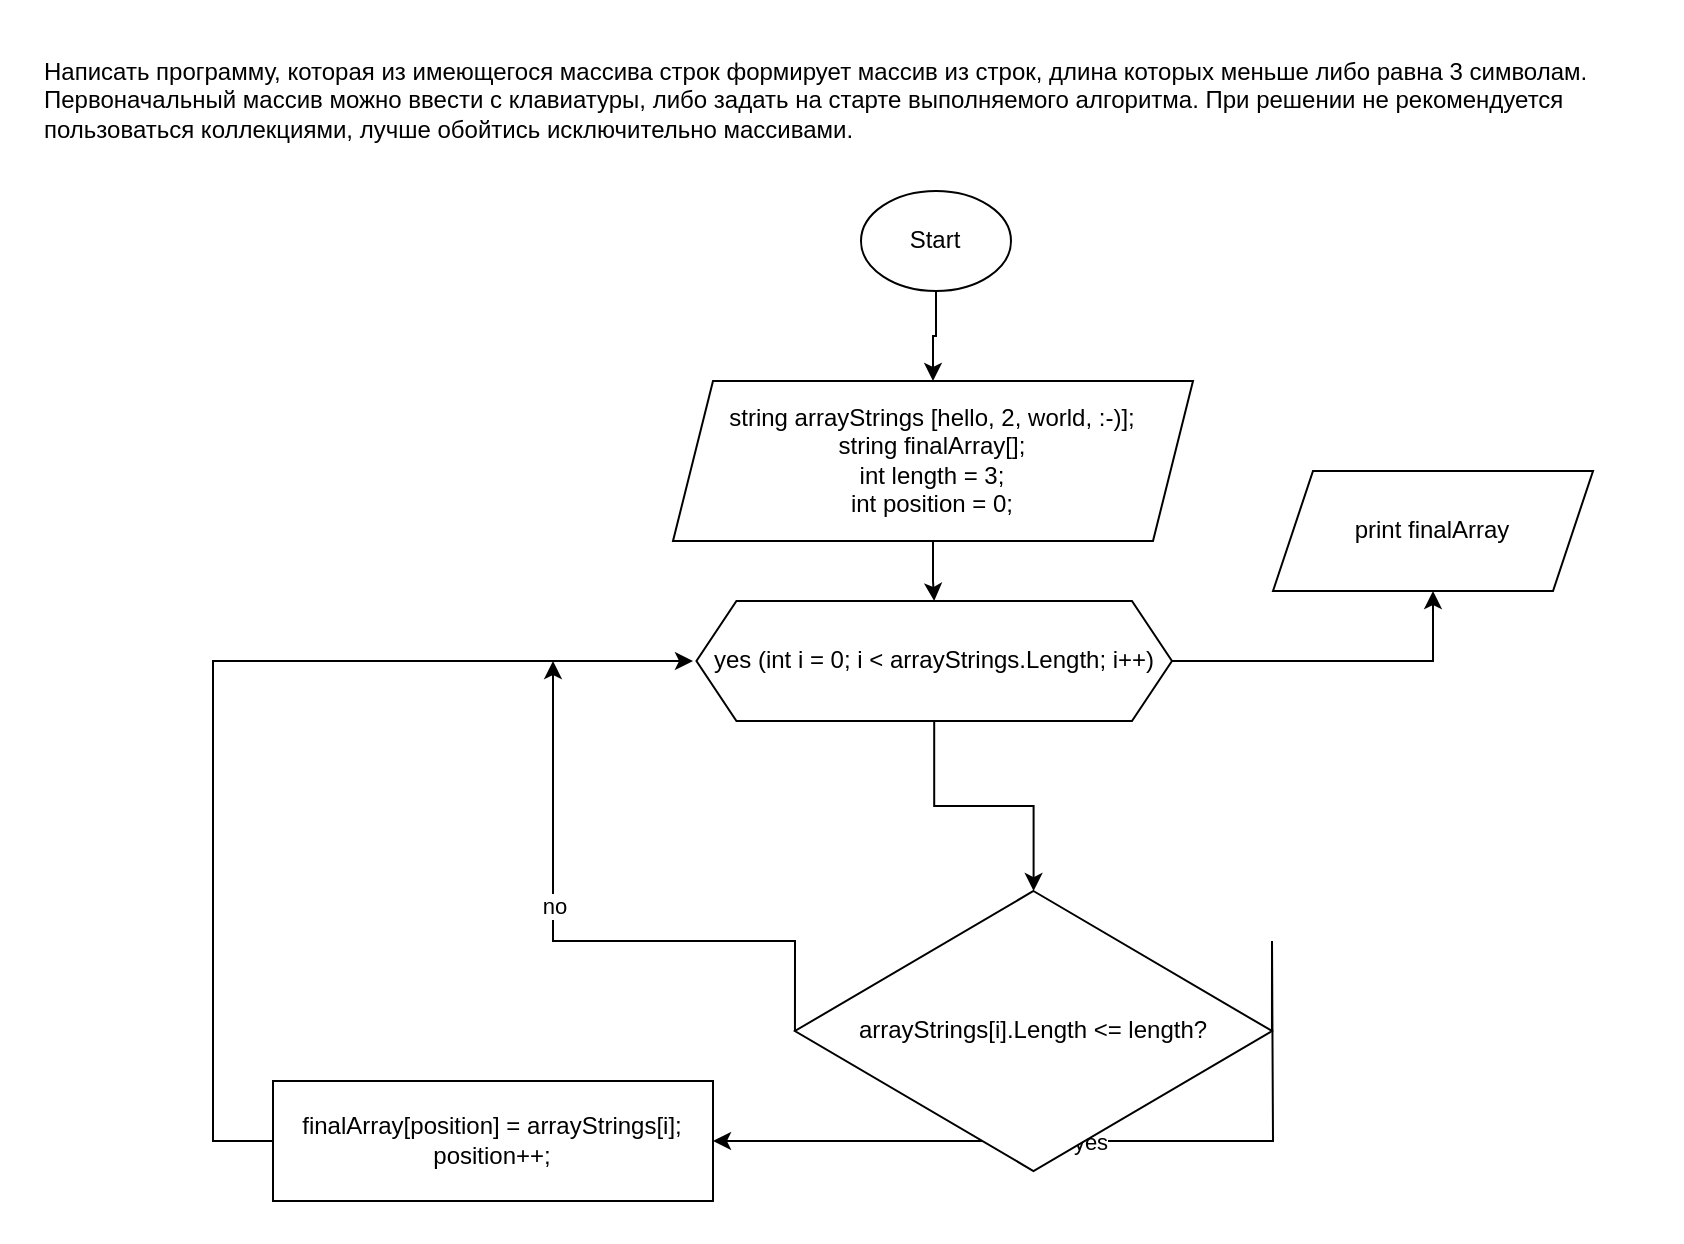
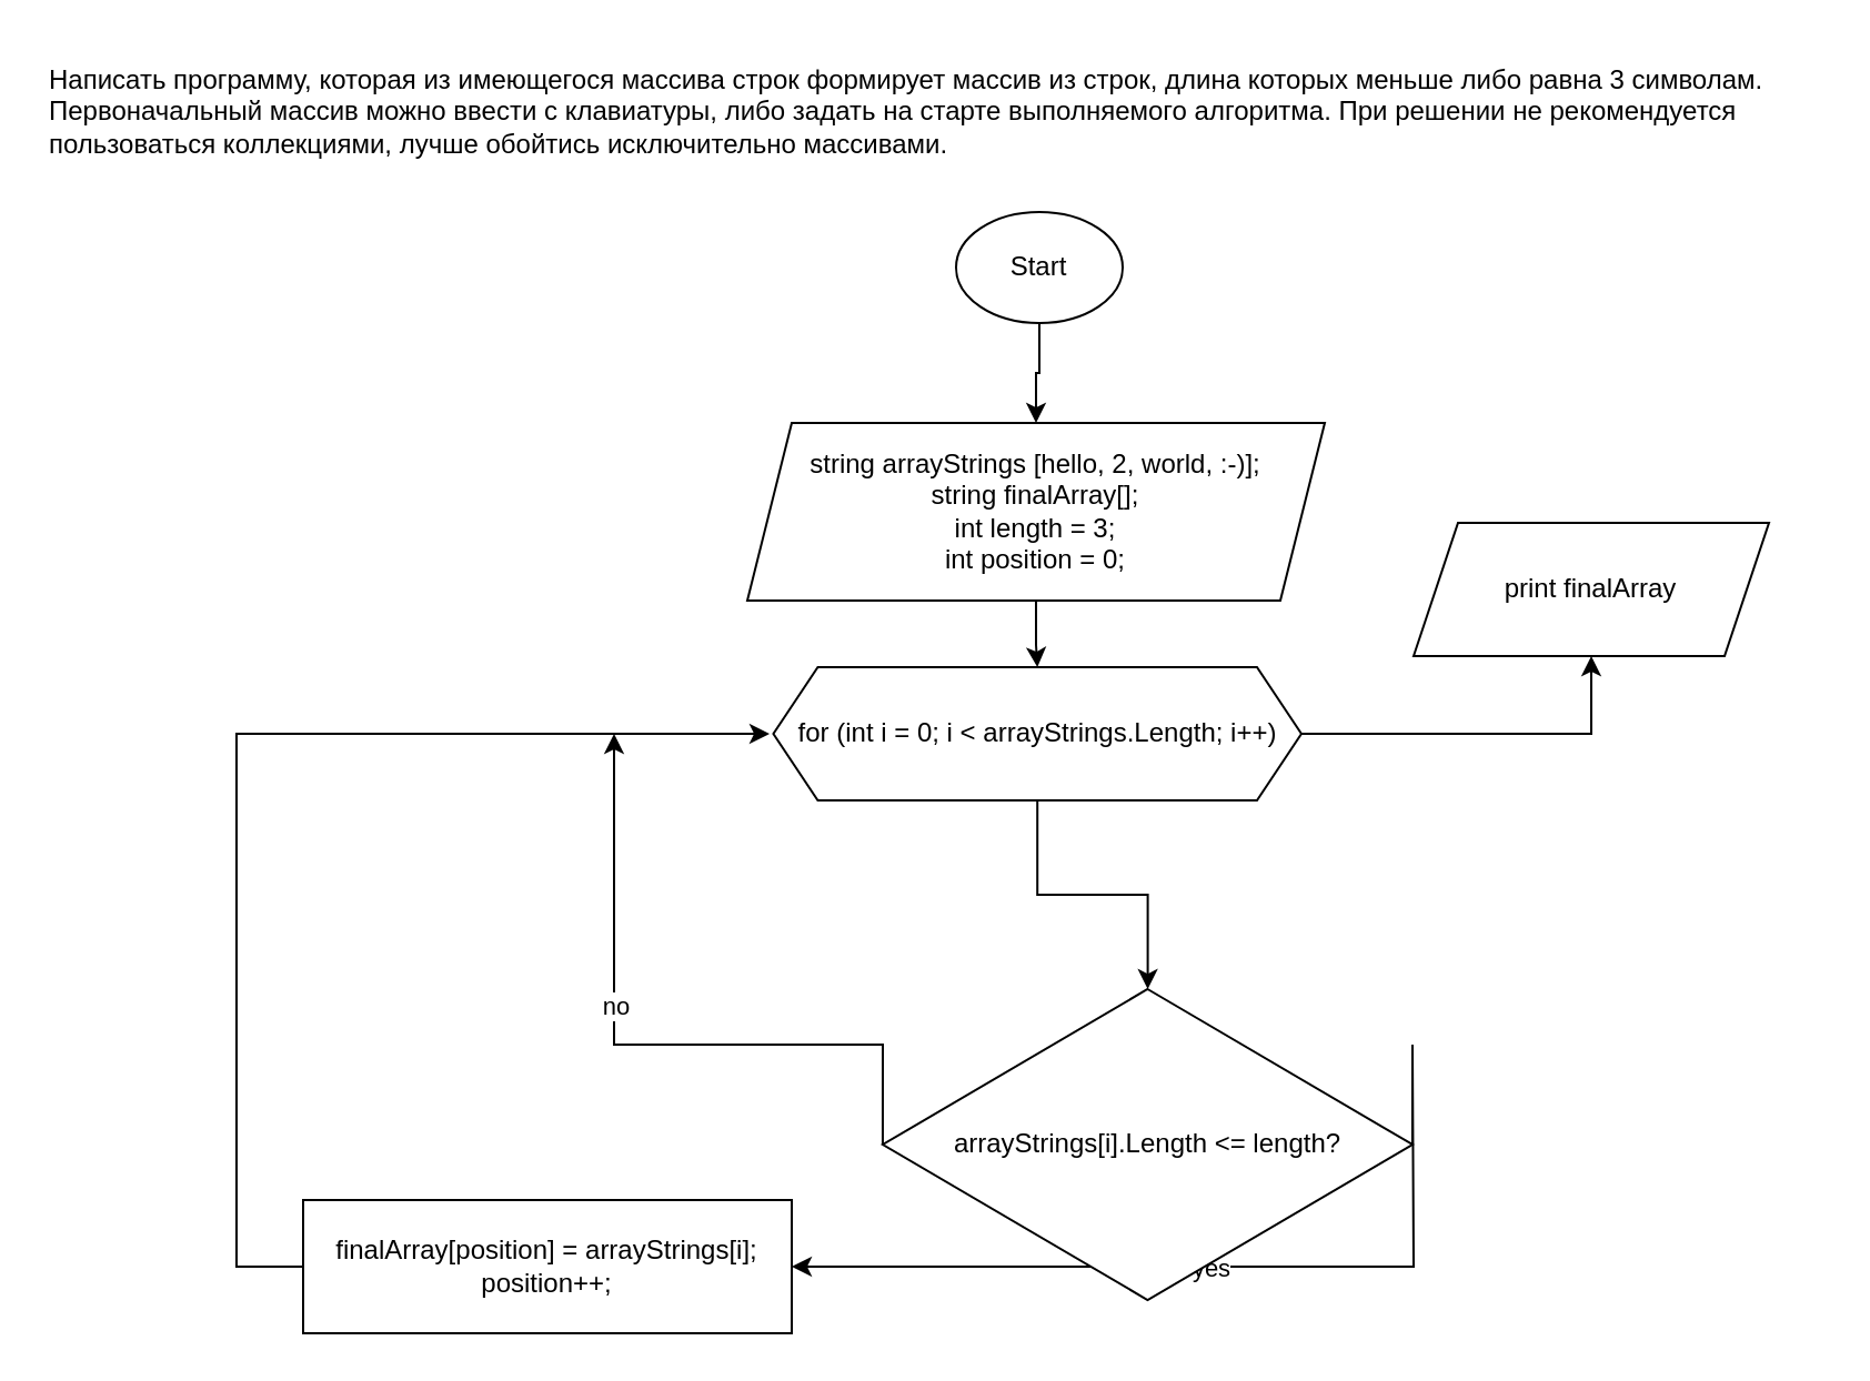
- <mxCell id="9" value="yes (int i = 0; i &amp;lt; arrayStrings.Length; i++)" style="shape=hexagon;perimeter=hexagonPerimeter2;whiteSpace=wrap;html=1;fixedSize=1;" parent="1" vertex="1"><mxGeometry x="347.73" y="300" width="237.75" height="60" as="geometry" /></mxCell>
+ <mxCell id="9" value="for (int i = 0; i &amp;lt; arrayStrings.Length; i++)" style="shape=hexagon;perimeter=hexagonPerimeter2;whiteSpace=wrap;html=1;fixedSize=1;" parent="1" vertex="1"><mxGeometry x="347.73" y="300" width="237.75" height="60" as="geometry" /></mxCell>
